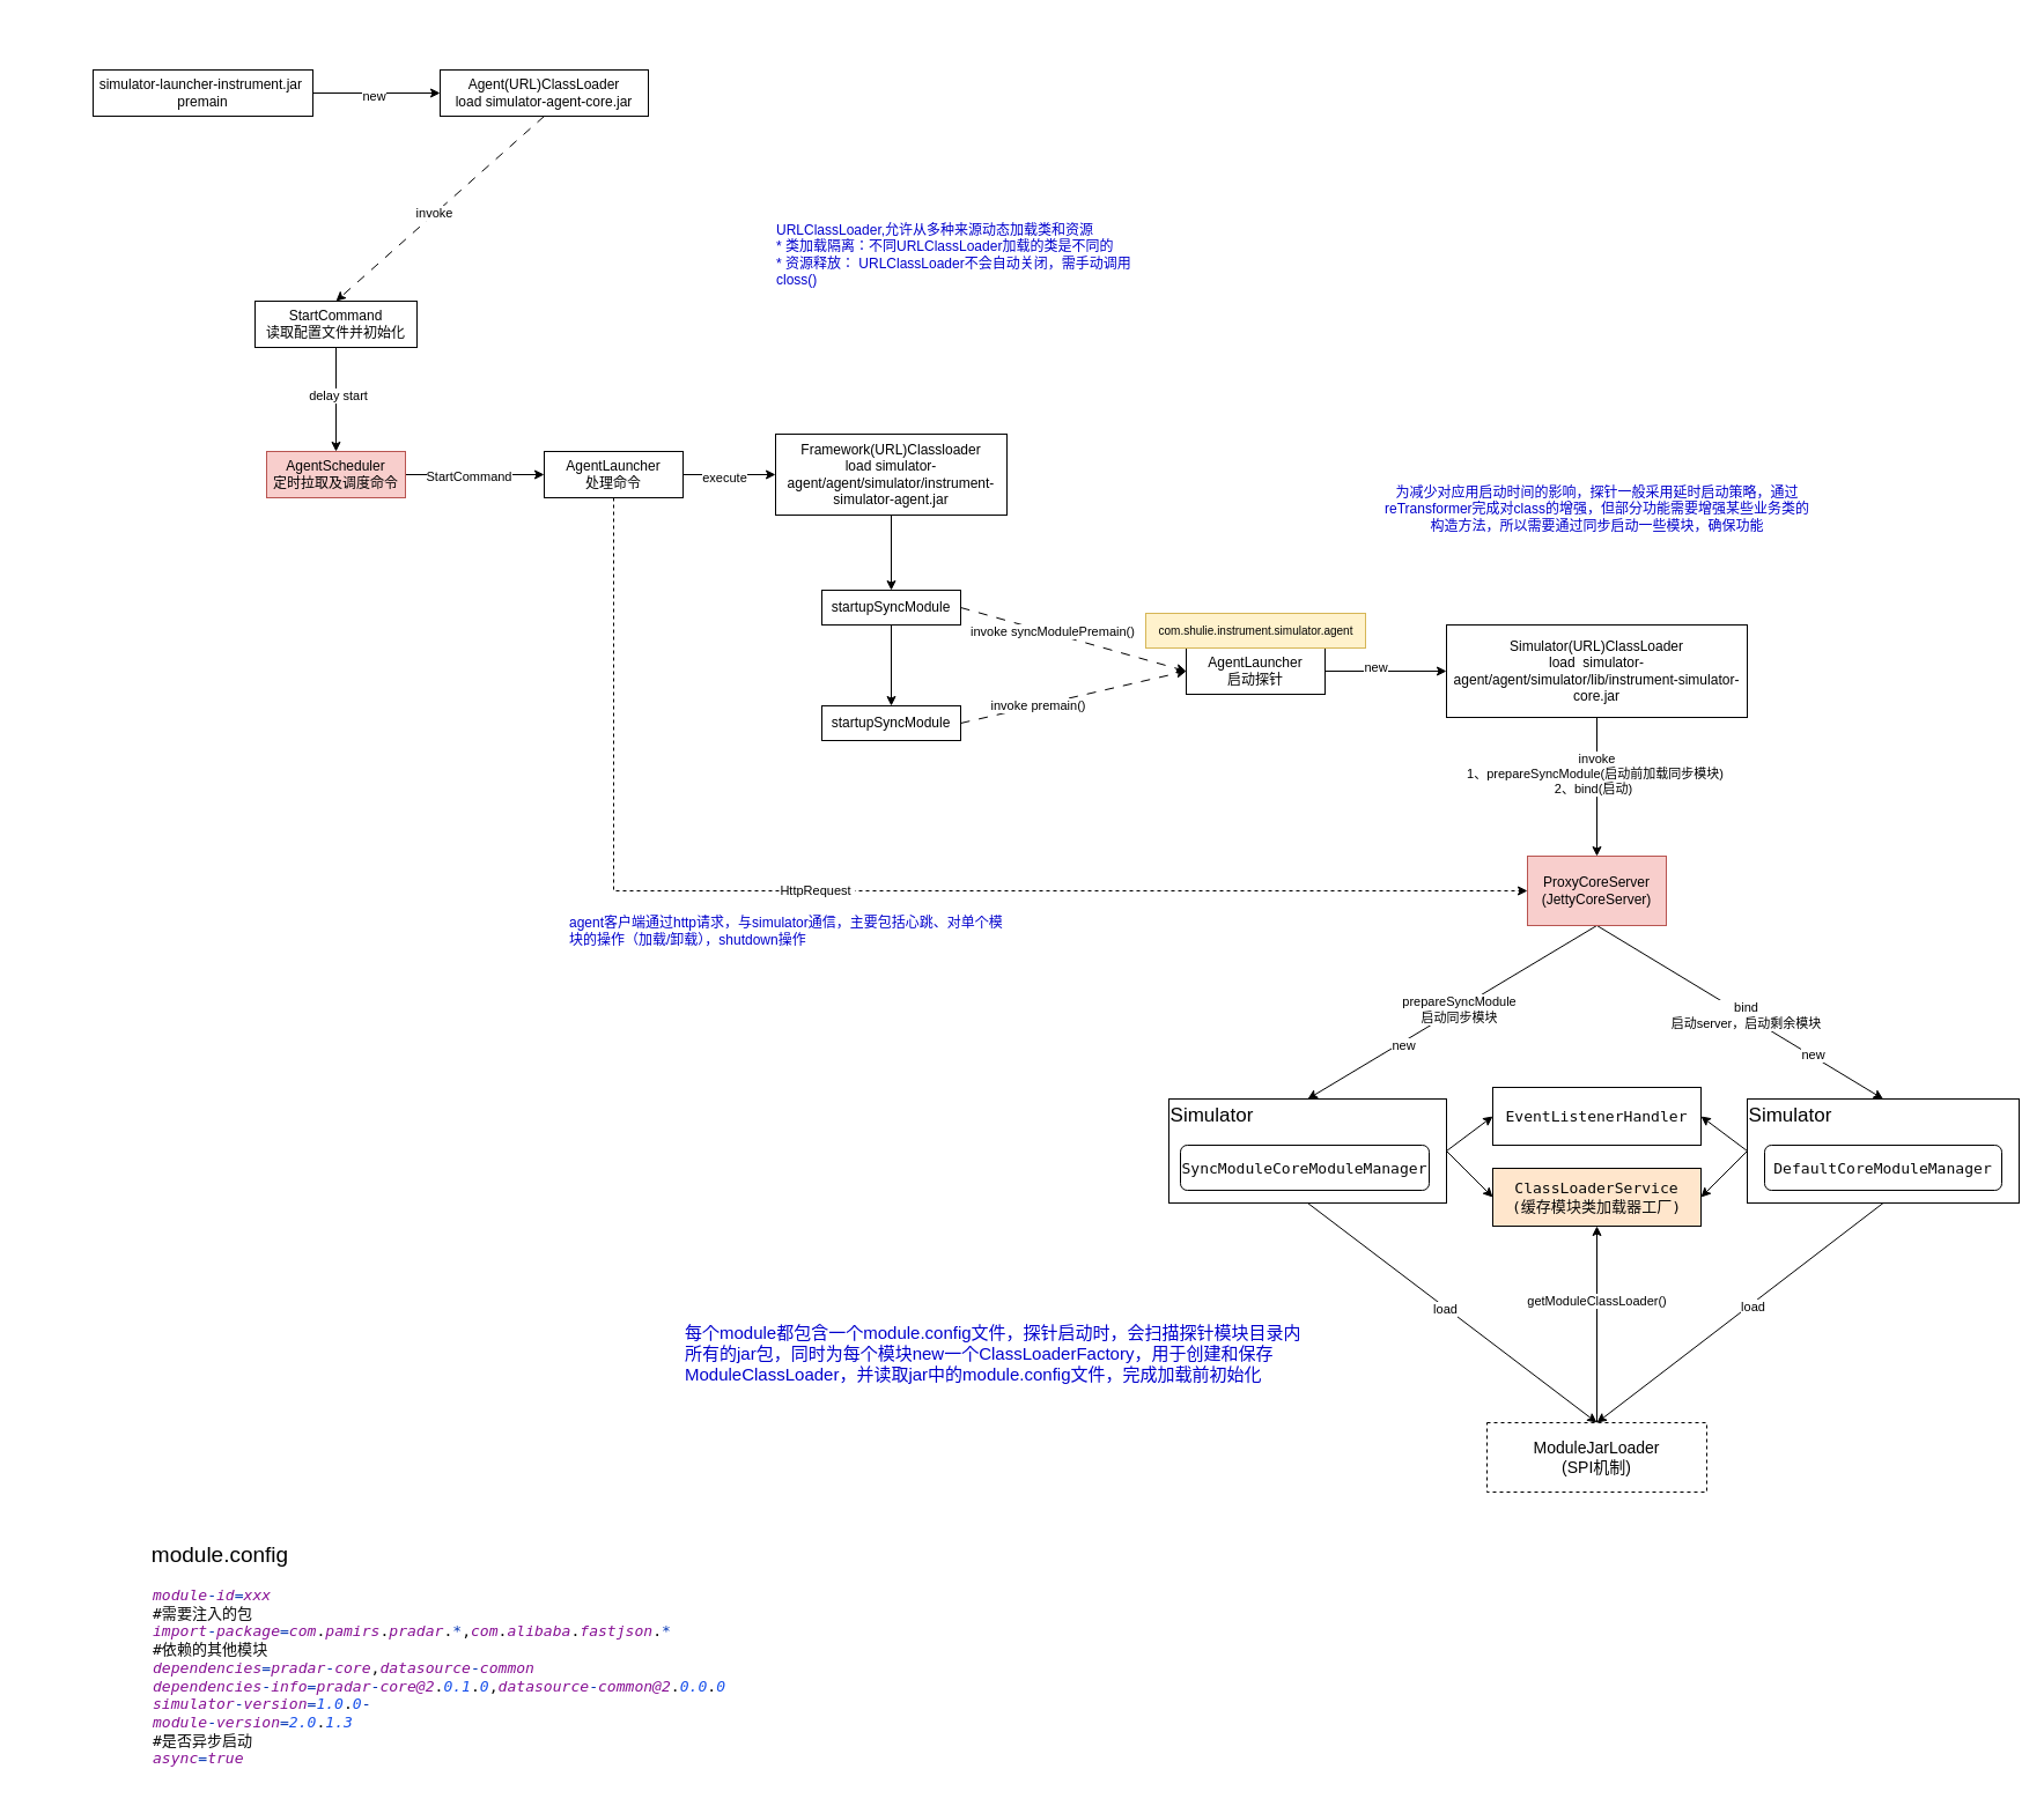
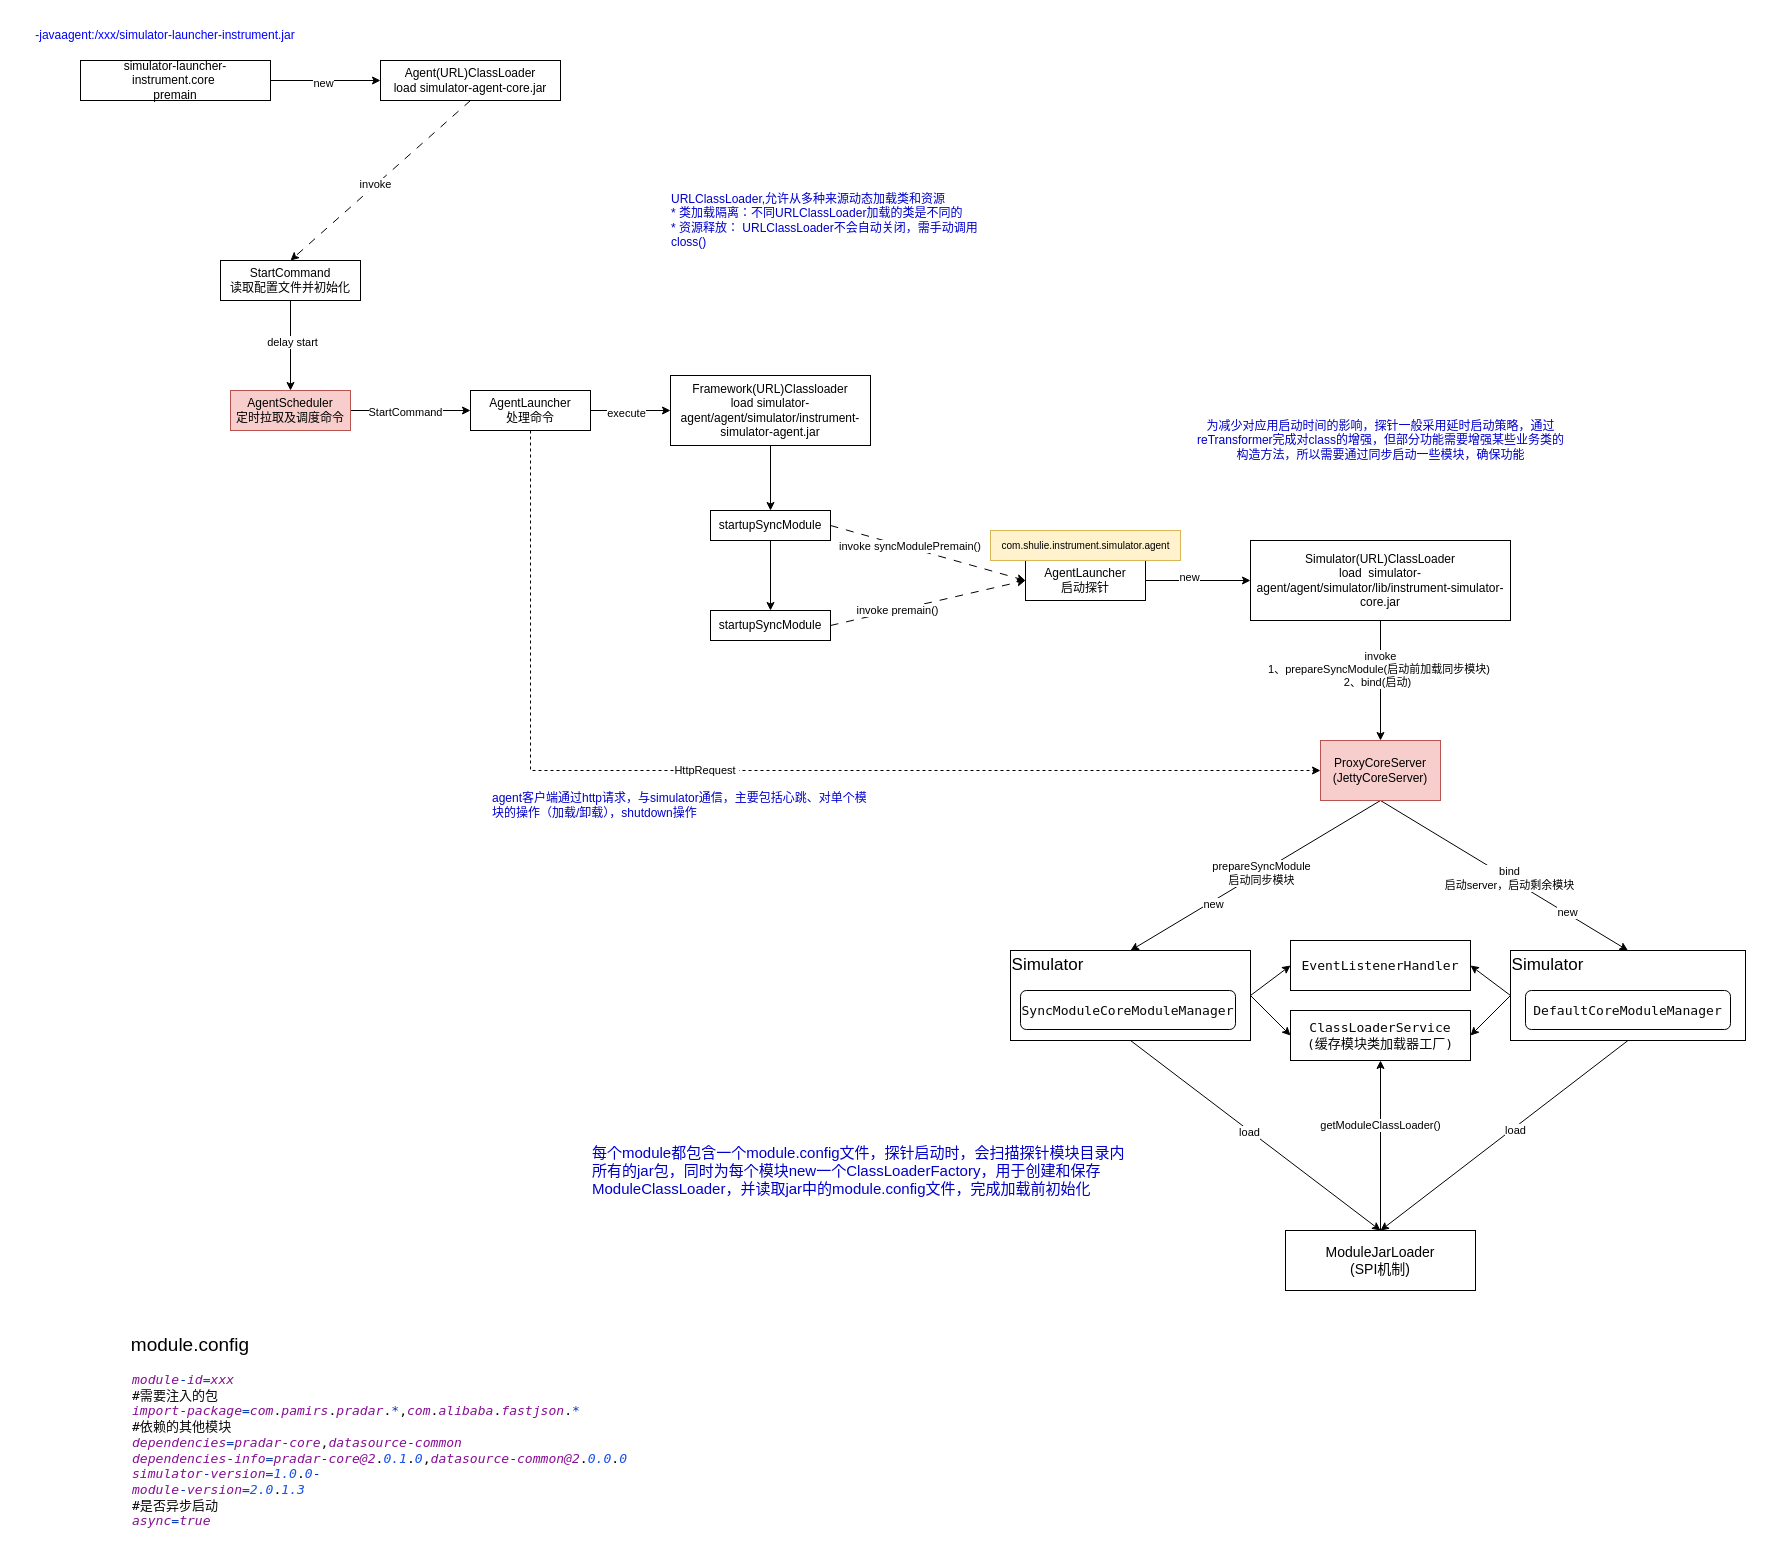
+ <mxCell id="54" value="&lt;font style=&quot;color: rgb(0, 0, 255);&quot;&gt;&lt;span style=&quot;text-align: left; text-wrap-mode: nowrap;&quot;&gt;-javaagent:/xxx/&lt;/span&gt;&lt;span style=&quot;text-align: left;&quot;&gt;simulator-launcher-instrument.jar&lt;/span&gt;&lt;/font&gt;" style="text;html=1;align=center;verticalAlign=middle;whiteSpace=wrap;rounded=0;" parent="1" vertex="1"><mxGeometry x="20" y="20" width="290" height="30" as="geometry" /></mxCell>
- <mxCell id="4" value="simulator-launcher-instrument.jar&amp;nbsp;&lt;br&gt;premain" style="rounded=0;whiteSpace=wrap;html=1;" parent="1" vertex="1"><mxGeometry x="80" y="60" width="190" height="40" as="geometry" /></mxCell>
+ <mxCell id="4" value="simulator-launcher-instrument.core&amp;nbsp;&lt;br&gt;premain" style="rounded=0;whiteSpace=wrap;html=1;" parent="1" vertex="1"><mxGeometry x="80" y="60" width="190" height="40" as="geometry" /></mxCell>
- <mxCell id="57" value="&lt;pre style=&quot;color: rgb(8, 8, 8); font-family: &amp;quot;JetBrains Mono&amp;quot;, monospace; font-size: 9.8pt;&quot;&gt;ClassLoaderService&lt;br&gt;(缓存模块类加载器工厂)&lt;/pre&gt;" style="rounded=0;whiteSpace=wrap;html=1;fillColor=#ffe6cc;" vertex="1" parent="1"><mxGeometry x="1290" y="1010" width="180" height="50" as="geometry" /></mxCell>
+ <mxCell id="57" value="&lt;pre style=&quot;color: rgb(8, 8, 8); font-family: &amp;quot;JetBrains Mono&amp;quot;, monospace; font-size: 9.8pt;&quot;&gt;ClassLoaderService&lt;br&gt;(缓存模块类加载器工厂)&lt;/pre&gt;" style="rounded=0;whiteSpace=wrap;html=1;" vertex="1" parent="1"><mxGeometry x="1290" y="1010" width="180" height="50" as="geometry" /></mxCell>
- <mxCell id="67" value="&lt;font style=&quot;font-size: 14px;&quot;&gt;ModuleJarLoader&lt;br&gt;(SPI机制)&lt;/font&gt;" style="rounded=0;whiteSpace=wrap;html=1;dashed=1;" vertex="1" parent="1"><mxGeometry x="1285" y="1230" width="190" height="60" as="geometry" /></mxCell>
+ <mxCell id="67" value="&lt;font style=&quot;font-size: 14px;&quot;&gt;ModuleJarLoader&lt;br&gt;(SPI机制)&lt;/font&gt;" style="rounded=0;whiteSpace=wrap;html=1;" vertex="1" parent="1"><mxGeometry x="1285" y="1230" width="190" height="60" as="geometry" /></mxCell>
